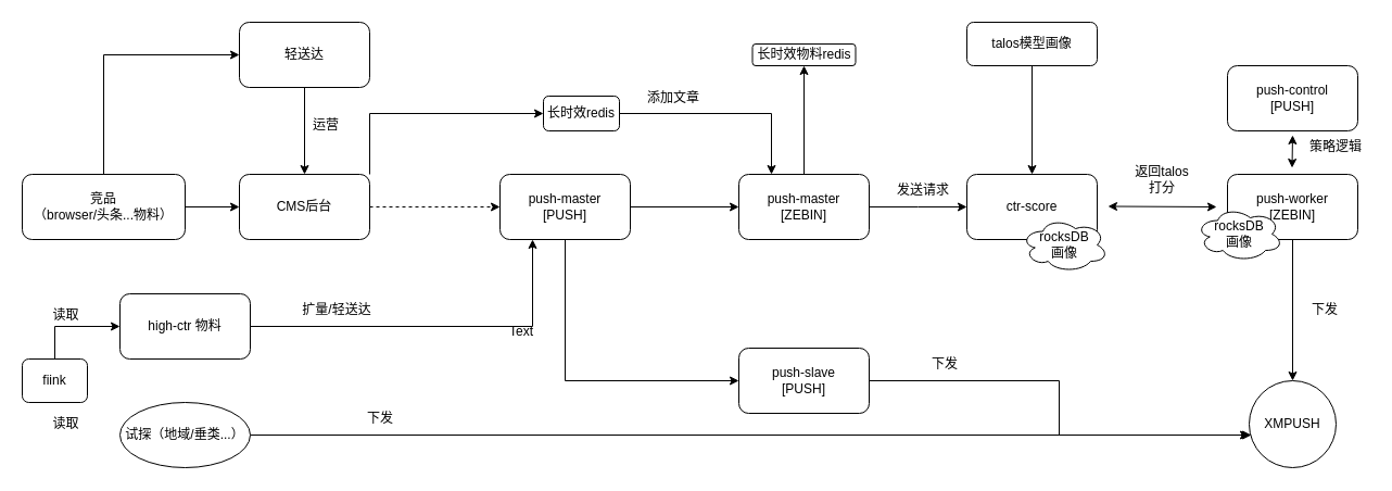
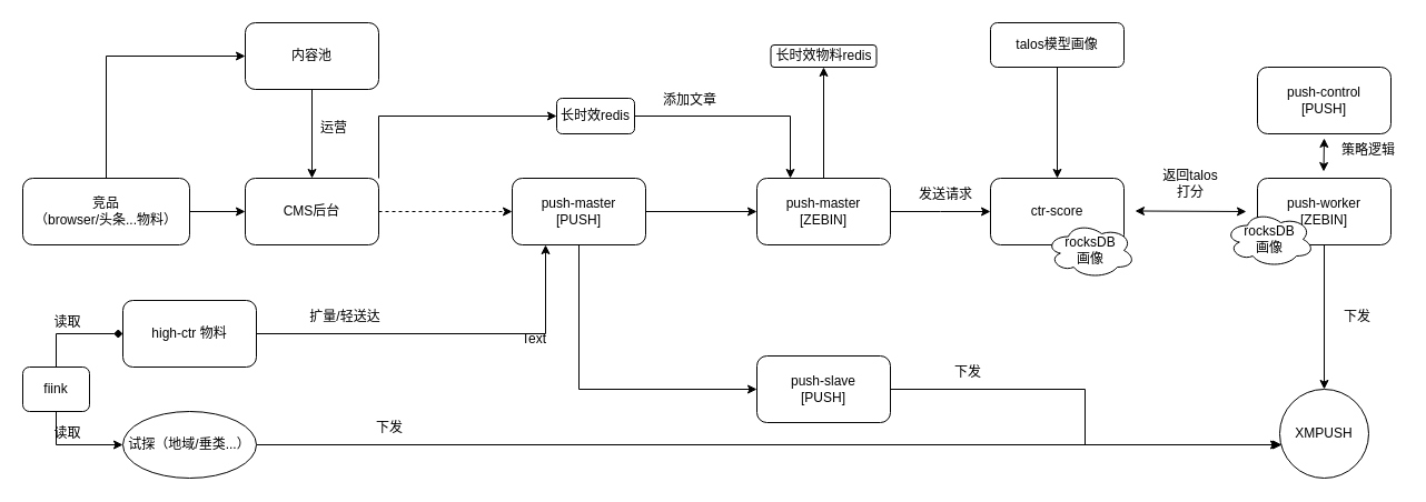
- <mxCell id="6" value="轻送达" style="rounded=1;whiteSpace=wrap;html=1;" parent="1" vertex="1"><mxGeometry x="220" y="20" width="120" height="60" as="geometry" /></mxCell>
+ <mxCell id="6" value="内容池" style="rounded=1;whiteSpace=wrap;html=1;" parent="1" vertex="1"><mxGeometry x="220" y="20" width="120" height="60" as="geometry" /></mxCell>
- <mxCell id="26" style="edgeStyle=orthogonalEdgeStyle;rounded=0;orthogonalLoop=1;jettySize=auto;html=1;exitX=0.5;exitY=0;exitDx=0;exitDy=0;" parent="1" source="28" target="30" edge="1"><mxGeometry relative="1" as="geometry" /></mxCell>
+ <mxCell id="26" style="edgeStyle=orthogonalEdgeStyle;rounded=0;orthogonalLoop=1;jettySize=auto;html=1;exitX=0.5;exitY=0;exitDx=0;exitDy=0;endArrow=diamond;" parent="1" source="28" target="30" edge="1"><mxGeometry relative="1" as="geometry" /></mxCell>
+ <mxCell id="27" style="edgeStyle=orthogonalEdgeStyle;rounded=0;orthogonalLoop=1;jettySize=auto;html=1;exitX=0.5;exitY=1;exitDx=0;exitDy=0;" parent="1" source="28" target="32" edge="1"><mxGeometry relative="1" as="geometry" /></mxCell>
